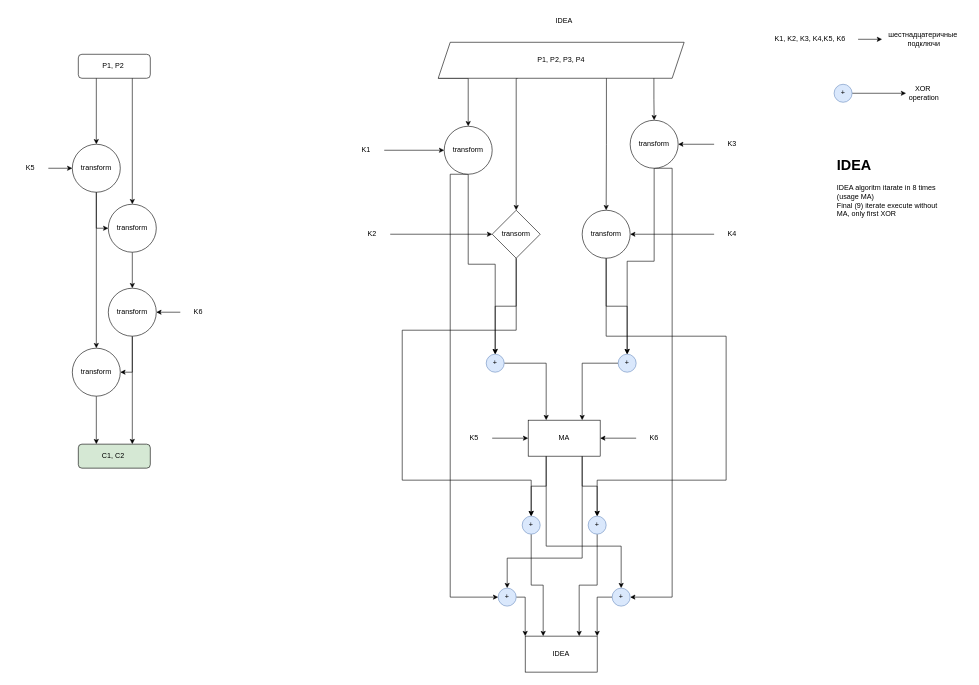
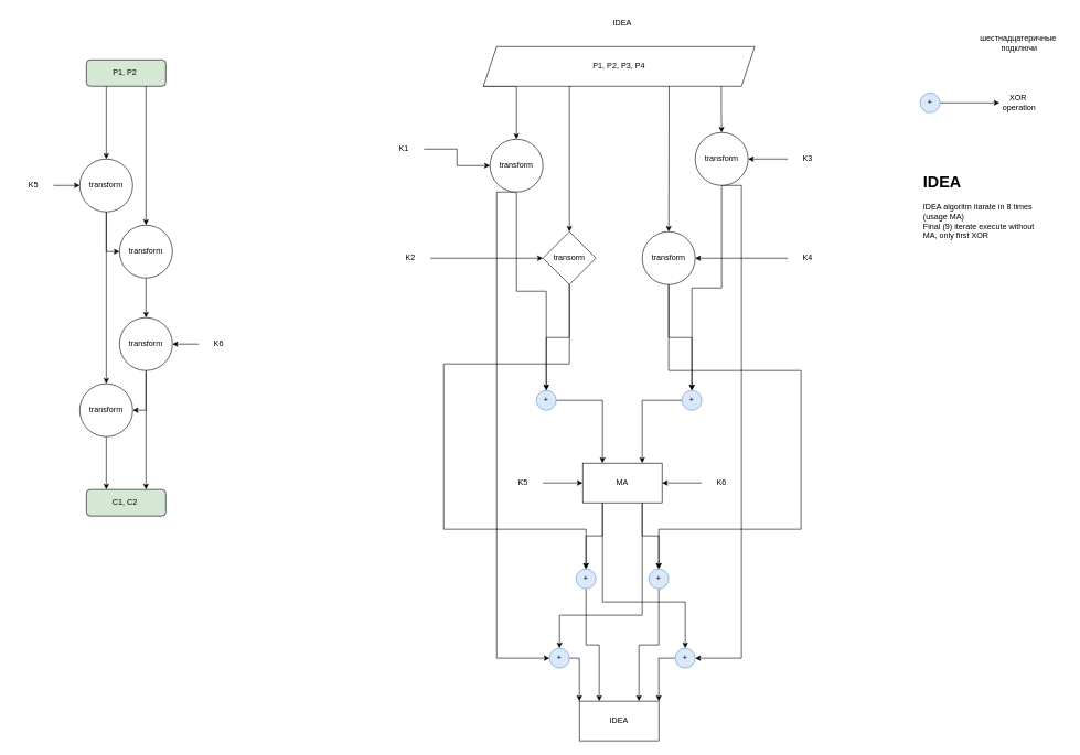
- <mxCell id="7" value="K1, K2, K3, K4,K5, K6" style="text;html=1;strokeColor=none;fillColor=none;align=center;verticalAlign=middle;whiteSpace=wrap;rounded=0;" vertex="1" parent="1"><mxGeometry x="1270" y="50" width="160" height="30" as="geometry" /></mxCell>
- <mxCell id="6" value="" style="edgeStyle=orthogonalEdgeStyle;rounded=0;orthogonalLoop=1;jettySize=auto;html=1;" edge="1" parent="1" source="7" target="5"><mxGeometry relative="1" as="geometry" /></mxCell>
- <mxCell id="2" value="P1, P2&amp;nbsp;" style="rounded=1;whiteSpace=wrap;html=1;fontSize=12;glass=0;strokeWidth=1;shadow=0;" vertex="1" parent="1"><mxGeometry x="130" y="90" width="120" height="40" as="geometry" /></mxCell>
+ <mxCell id="2" value="P1, P2&amp;nbsp;" style="rounded=1;whiteSpace=wrap;html=1;fontSize=12;glass=0;strokeWidth=1;shadow=0;fillColor=#d5e8d4;" vertex="1" parent="1"><mxGeometry x="130" y="90" width="120" height="40" as="geometry" /></mxCell>
- <mxCell id="39" value="K1" style="text;html=1;strokeColor=none;fillColor=none;align=center;verticalAlign=middle;whiteSpace=wrap;rounded=0;" vertex="1" parent="1"><mxGeometry x="580" y="235" width="60" height="30" as="geometry" /></mxCell>
+ <mxCell id="39" value="K1" style="text;html=1;strokeColor=none;fillColor=none;align=center;verticalAlign=middle;whiteSpace=wrap;rounded=0;" vertex="1" parent="1"><mxGeometry x="580" y="210" width="60" height="30" as="geometry" /></mxCell>
